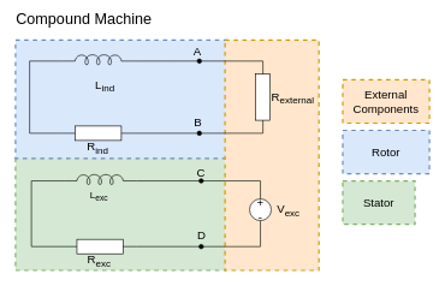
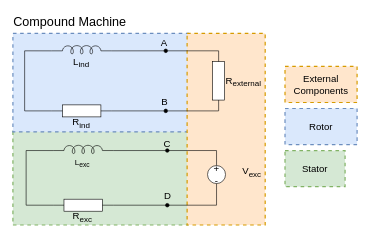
- <mxCell id="21" value="Compound Machine" style="text;html=1;resizable=0;points=[];autosize=1;align=left;verticalAlign=top;spacingTop=-4;fontSize=21;strokeWidth=4;" vertex="1" parent="1"><mxGeometry x="20" y="10" width="200" height="30" as="geometry" /></mxCell>
+ <mxCell id="21" value="Compound Machine" style="text;html=1;resizable=0;points=[];autosize=1;align=left;verticalAlign=top;spacingTop=-4;fontSize=21;strokeWidth=4;" vertex="1" parent="1"><mxGeometry x="20" y="20" width="200" height="30" as="geometry" /></mxCell>
- <mxCell id="28" value="L&lt;sub&gt;ind&lt;/sub&gt;&lt;br&gt;" style="text;html=1;strokeColor=none;fillColor=none;align=center;verticalAlign=middle;whiteSpace=wrap;rounded=0;fontSize=16;" vertex="1" parent="1"><mxGeometry x="124.5" y="109" width="40" height="20" as="geometry" /></mxCell>
+ <mxCell id="28" value="L&lt;sub&gt;ind&lt;/sub&gt;&lt;br&gt;" style="text;html=1;strokeColor=none;fillColor=none;align=center;verticalAlign=middle;whiteSpace=wrap;rounded=0;fontSize=16;" vertex="1" parent="1"><mxGeometry x="114.5" y="94" width="40" height="20" as="geometry" /></mxCell>
- <mxCell id="17" value="V&lt;sub&gt;exc&lt;/sub&gt;&lt;br&gt;" style="text;html=1;strokeColor=none;fillColor=none;align=center;verticalAlign=middle;whiteSpace=wrap;rounded=0;fontSize=16;" vertex="1" parent="1"><mxGeometry x="379" y="281" width="40" height="20" as="geometry" /></mxCell>
+ <mxCell id="17" value="V&lt;sub&gt;exc&lt;/sub&gt;&lt;br&gt;" style="text;html=1;strokeColor=none;fillColor=none;align=center;verticalAlign=middle;whiteSpace=wrap;rounded=0;fontSize=16;" vertex="1" parent="1"><mxGeometry x="399" y="276" width="40" height="20" as="geometry" /></mxCell>
